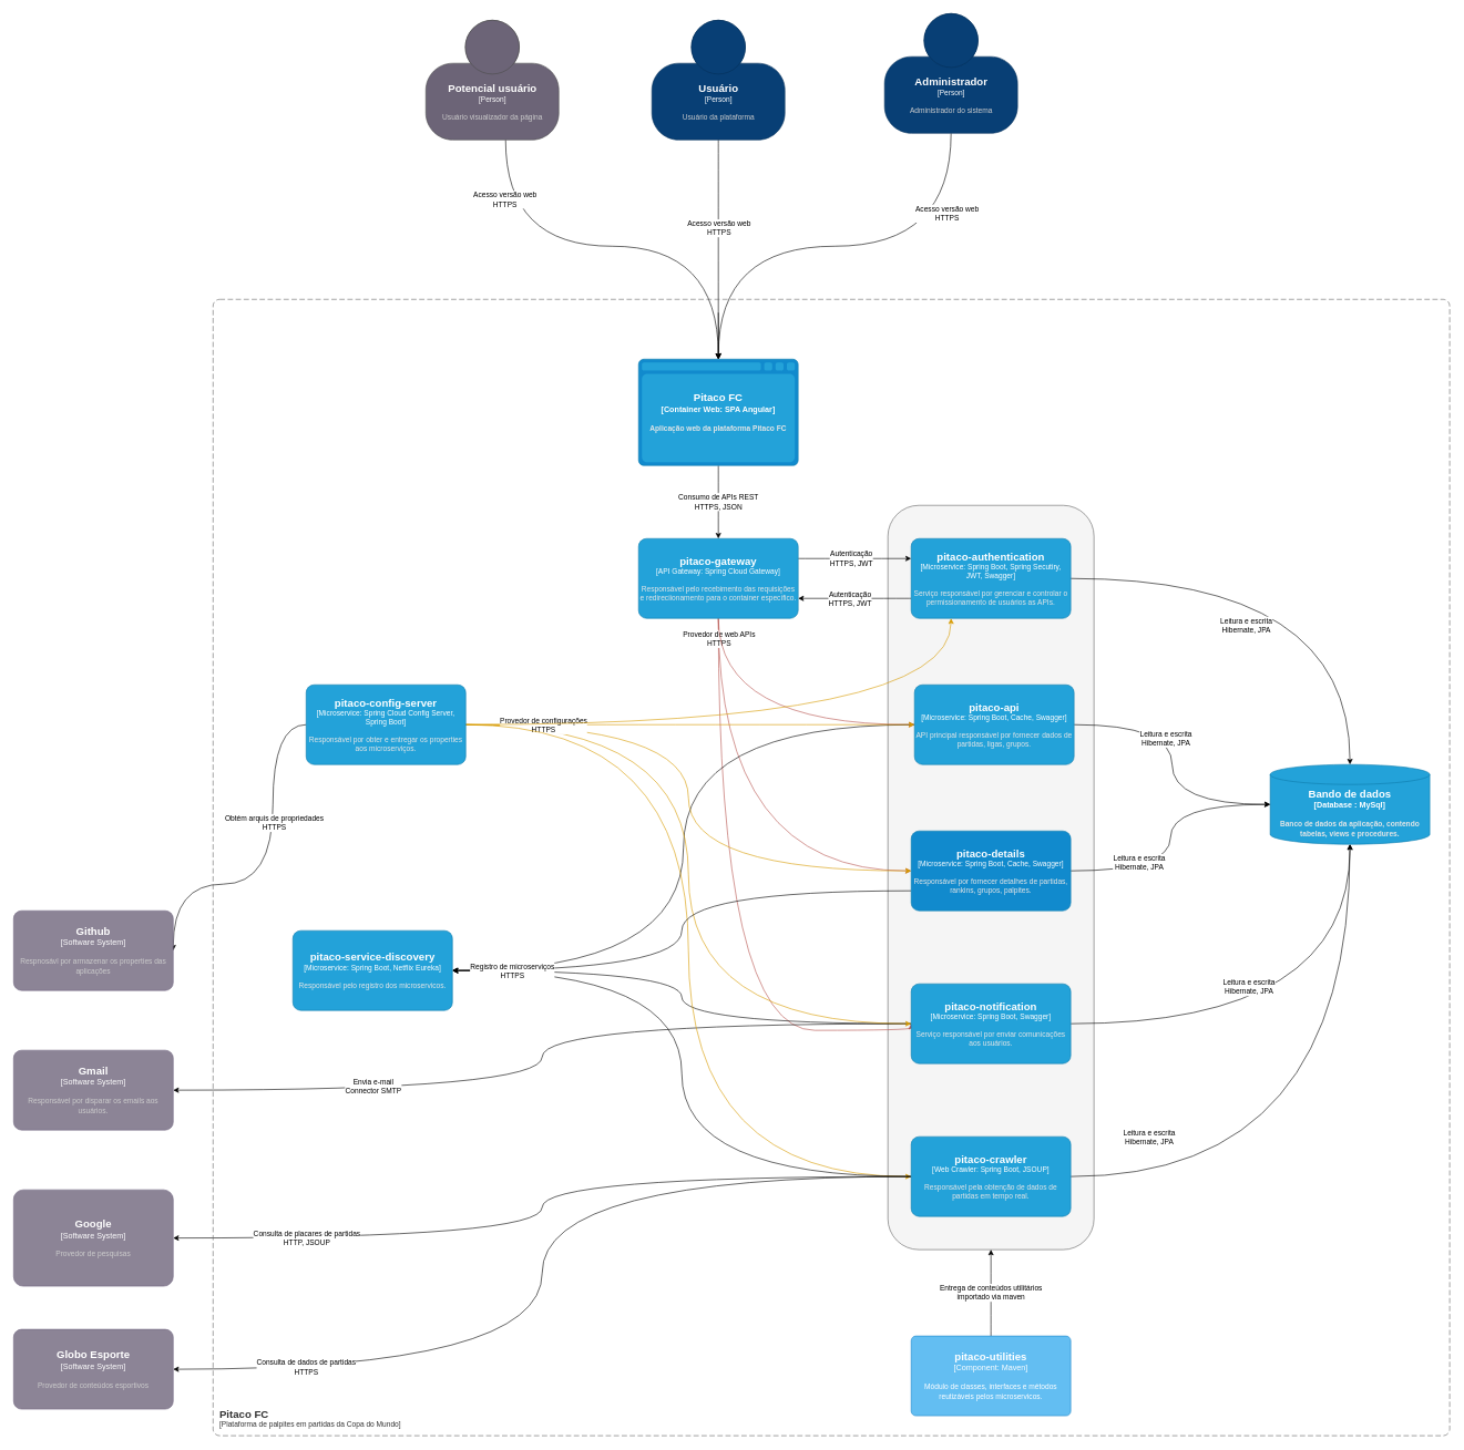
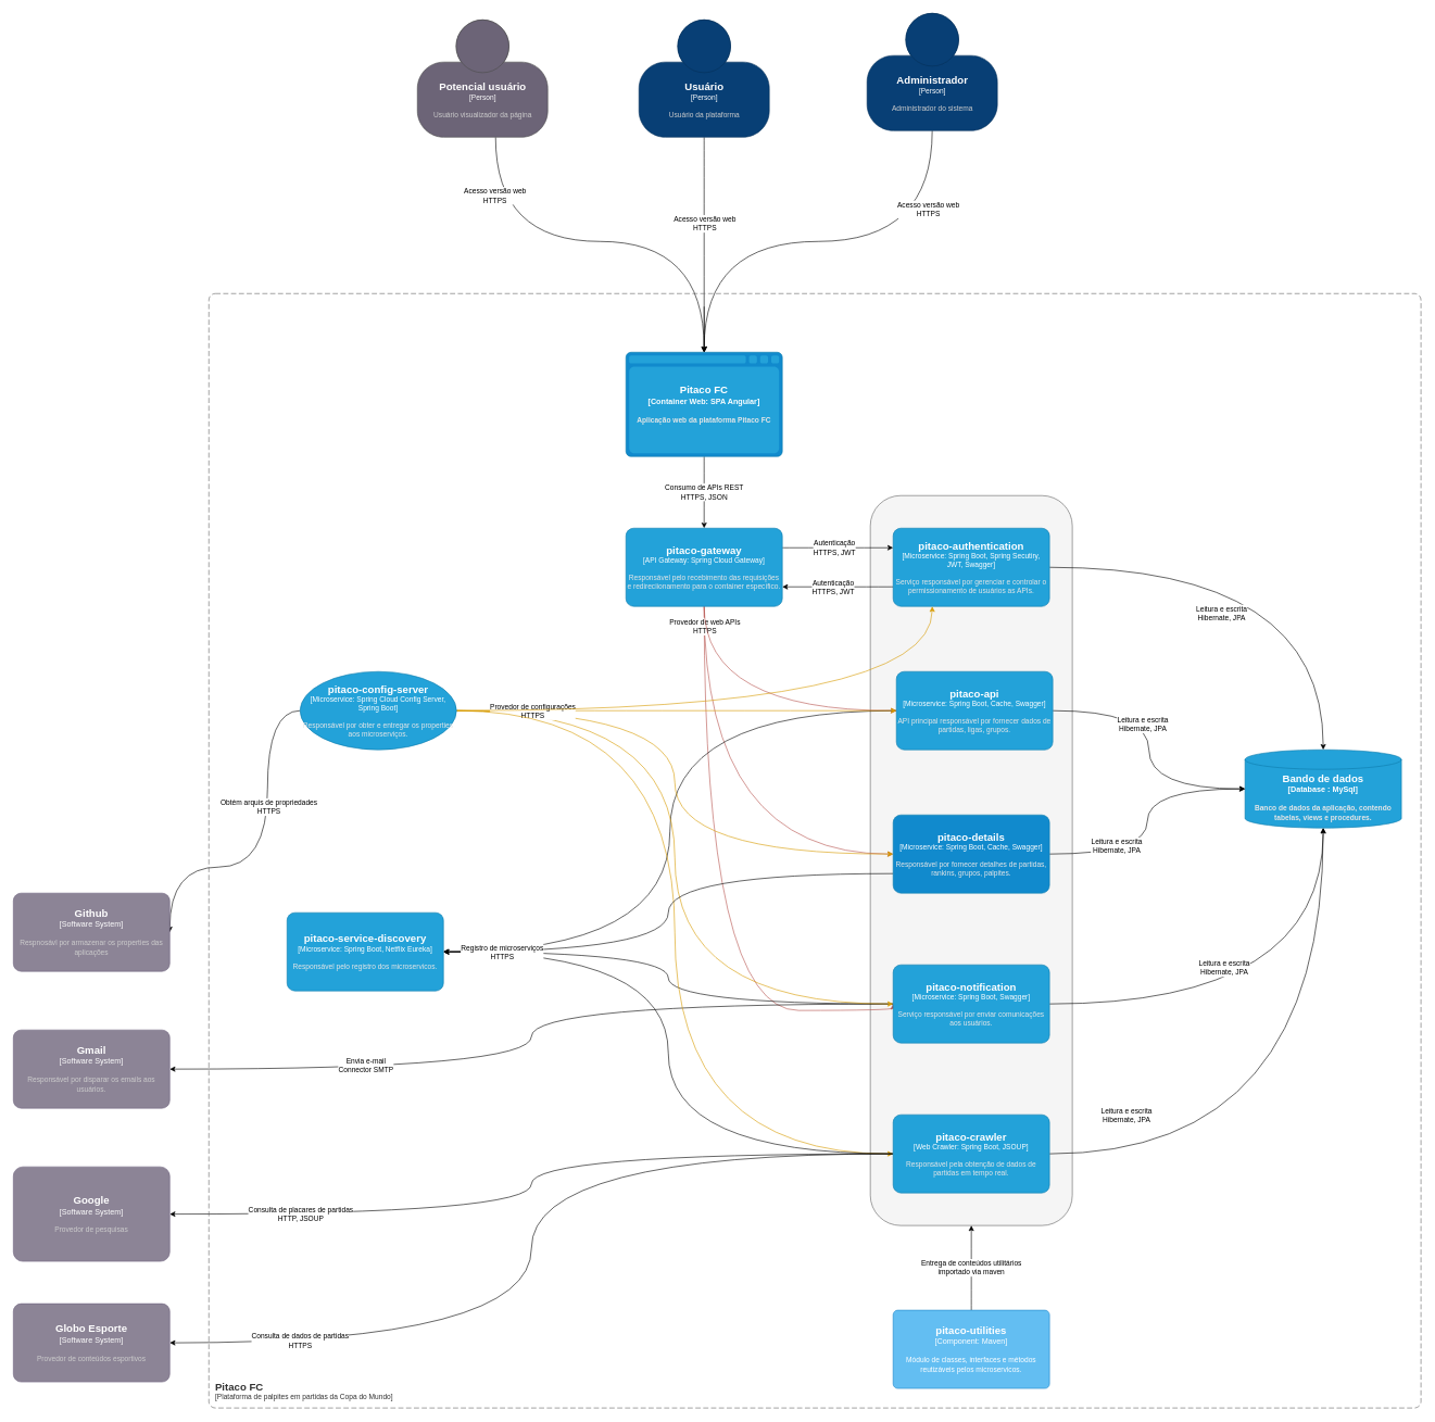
- <mxCell id="46" value="&lt;font style=&quot;font-size: 16px&quot;&gt;&lt;b&gt;pitaco-config-server&lt;/b&gt;&lt;/font&gt;&lt;div&gt;[Microservice: Spring Cloud Config Server, Spring Boot]&lt;/div&gt;&lt;br&gt;&lt;div&gt;&lt;font style=&quot;font-size: 11px&quot;&gt;&lt;font color=&quot;#E6E6E6&quot;&gt;Responsável por obter e entregar os properties aos microserviços.&lt;/font&gt;&lt;/div&gt;" style="rounded=1;whiteSpace=wrap;html=1;fontSize=11;labelBackgroundColor=none;fillColor=#23A2D9;fontColor=#ffffff;align=center;arcSize=10;strokeColor=#0E7DAD;metaEdit=1;resizable=0;points=[[0.25,0,0],[0.5,0,0],[0.75,0,0],[1,0.25,0],[1,0.5,0],[1,0.75,0],[0.75,1,0],[0.5,1,0],[0.25,1,0],[0,0.75,0],[0,0.5,0],[0,0.25,0]];" vertex="1" parent="1"><mxGeometry x="460" y="1030" width="240" height="120" as="geometry" /></mxCell>
+ <mxCell id="46" value="&lt;font style=&quot;font-size: 16px&quot;&gt;&lt;b&gt;pitaco-config-server&lt;/b&gt;&lt;/font&gt;&lt;div&gt;[Microservice: Spring Cloud Config Server, Spring Boot]&lt;/div&gt;&lt;br&gt;&lt;div&gt;&lt;font style=&quot;font-size: 11px&quot;&gt;&lt;font color=&quot;#E6E6E6&quot;&gt;Responsável por obter e entregar os properties aos microserviços.&lt;/font&gt;&lt;/div&gt;" style="ellipse;whiteSpace=wrap;html=1;fontSize=11;labelBackgroundColor=none;fillColor=#23A2D9;fontColor=#ffffff;align=center;arcSize=10;strokeColor=#0E7DAD;metaEdit=1;resizable=0;points=[[0.25,0,0],[0.5,0,0],[0.75,0,0],[1,0.25,0],[1,0.5,0],[1,0.75,0],[0.75,1,0],[0.5,1,0],[0.25,1,0],[0,0.75,0],[0,0.5,0],[0,0.25,0]];" vertex="1" parent="1"><mxGeometry x="460" y="1030" width="240" height="120" as="geometry" /></mxCell>
